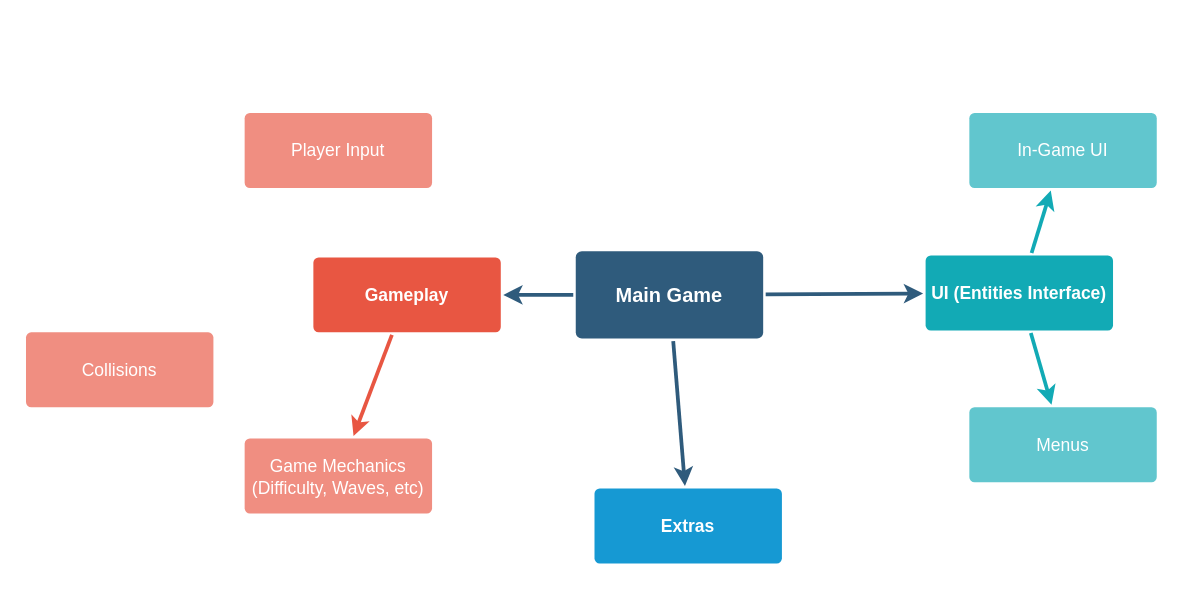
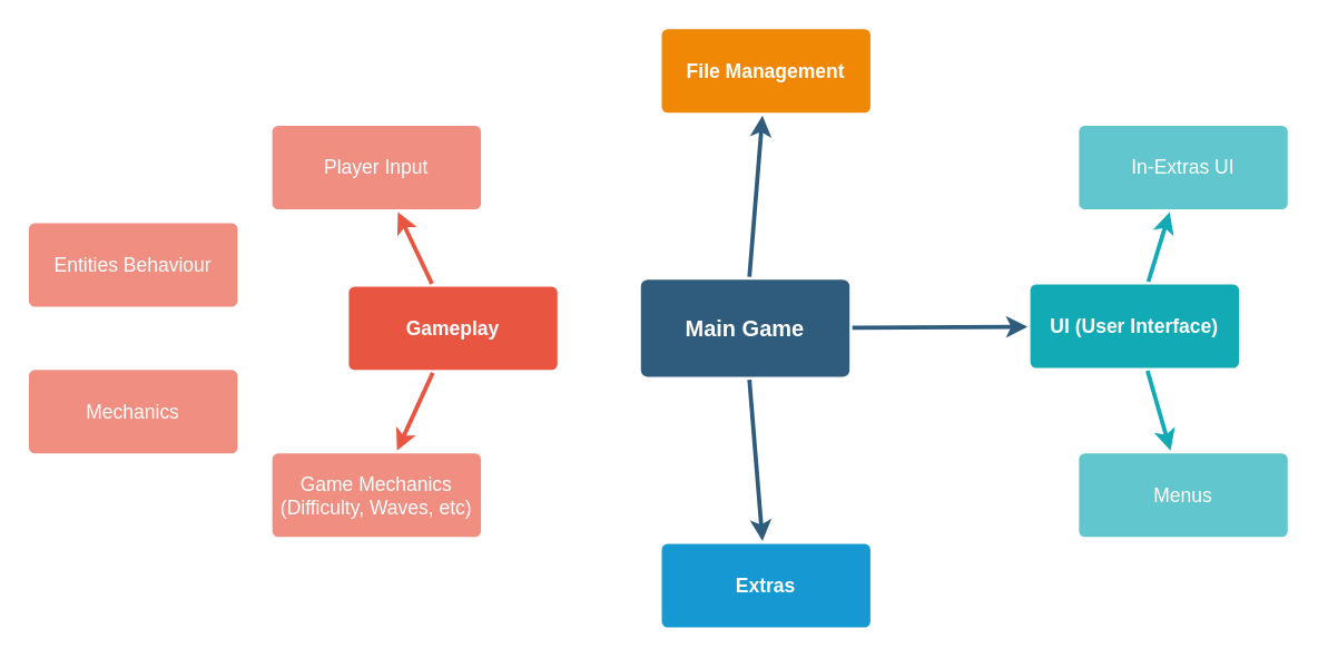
+ <mxCell id="13" value="File Management" style="rounded=1;whiteSpace=wrap;html=1;shadow=0;labelBackgroundColor=none;strokeColor=none;strokeWidth=3;fillColor=#F08705;fontFamily=Helvetica;fontSize=14;fontColor=#FFFFFF;align=center;spacing=5;fontStyle=1;arcSize=7;perimeterSpacing=2;" parent="1" vertex="1"><mxGeometry x="475" y="20.5" width="150" height="60" as="geometry" /></mxCell>
- <mxCell id="17" value="In-Game UI" style="rounded=1;whiteSpace=wrap;html=1;shadow=0;labelBackgroundColor=none;strokeColor=none;strokeWidth=3;fillColor=#61c6ce;fontFamily=Helvetica;fontSize=14;fontColor=#FFFFFF;align=center;spacing=5;fontStyle=0;arcSize=7;perimeterSpacing=2;" parent="1" vertex="1"><mxGeometry x="775" y="90" width="150" height="60" as="geometry" /></mxCell>
+ <mxCell id="17" value="In-Extras UI" style="rounded=1;whiteSpace=wrap;html=1;shadow=0;labelBackgroundColor=none;strokeColor=none;strokeWidth=3;fillColor=#61c6ce;fontFamily=Helvetica;fontSize=14;fontColor=#FFFFFF;align=center;spacing=5;fontStyle=0;arcSize=7;perimeterSpacing=2;" parent="1" vertex="1"><mxGeometry x="775" y="90" width="150" height="60" as="geometry" /></mxCell>
+ <mxCell id="2" value="" style="edgeStyle=none;rounded=0;jumpStyle=none;html=1;shadow=0;labelBackgroundColor=none;startArrow=none;startFill=0;endArrow=classic;endFill=1;jettySize=auto;orthogonalLoop=1;strokeColor=#2F5B7C;strokeWidth=3;fontFamily=Helvetica;fontSize=16;fontColor=#23445D;spacing=5;" parent="1" source="6" target="13" edge="1"><mxGeometry relative="1" as="geometry" /></mxCell>
+ <mxCell id="7" value="" style="edgeStyle=none;rounded=1;jumpStyle=none;html=1;shadow=0;labelBackgroundColor=none;startArrow=none;startFill=0;jettySize=auto;orthogonalLoop=1;strokeColor=#E85642;strokeWidth=3;fontFamily=Helvetica;fontSize=14;fontColor=#FFFFFF;spacing=5;fontStyle=1;fillColor=#b0e3e6;" parent="1" source="8" target="11" edge="1"><mxGeometry relative="1" as="geometry" /></mxCell>
+ <mxCell id="10" value="Entities Behaviour" style="rounded=1;whiteSpace=wrap;html=1;shadow=0;labelBackgroundColor=none;strokeColor=none;strokeWidth=3;fillColor=#f08e81;fontFamily=Helvetica;fontSize=14;fontColor=#FFFFFF;align=center;spacing=5;fontStyle=0;arcSize=7;perimeterSpacing=2;" parent="1" vertex="1"><mxGeometry x="20" y="160" width="150" height="60" as="geometry" /></mxCell>
- <mxCell id="14" value="UI (Entities Interface)" style="rounded=1;whiteSpace=wrap;html=1;shadow=0;labelBackgroundColor=none;strokeColor=none;strokeWidth=3;fillColor=#12aab5;fontFamily=Helvetica;fontSize=14;fontColor=#FFFFFF;align=center;spacing=5;fontStyle=1;arcSize=7;perimeterSpacing=2;" parent="1" vertex="1"><mxGeometry x="740" y="204" width="150" height="60" as="geometry" /></mxCell>
+ <mxCell id="14" value="UI (User Interface)" style="rounded=1;whiteSpace=wrap;html=1;shadow=0;labelBackgroundColor=none;strokeColor=none;strokeWidth=3;fillColor=#12aab5;fontFamily=Helvetica;fontSize=14;fontColor=#FFFFFF;align=center;spacing=5;fontStyle=1;arcSize=7;perimeterSpacing=2;" parent="1" vertex="1"><mxGeometry x="740" y="204" width="150" height="60" as="geometry" /></mxCell>
- <mxCell id="5" value="" style="edgeStyle=none;rounded=0;jumpStyle=none;html=1;shadow=0;labelBackgroundColor=none;startArrow=none;startFill=0;endArrow=classic;endFill=1;jettySize=auto;orthogonalLoop=1;strokeColor=#2F5B7C;strokeWidth=3;fontFamily=Helvetica;fontSize=16;fontColor=#23445D;spacing=5;" parent="1" source="6" target="8" edge="1"><mxGeometry relative="1" as="geometry" /></mxCell>
- <mxCell id="9" value="Collisions" style="rounded=1;whiteSpace=wrap;html=1;shadow=0;labelBackgroundColor=none;strokeColor=none;strokeWidth=3;fillColor=#f08e81;fontFamily=Helvetica;fontSize=14;fontColor=#FFFFFF;align=center;spacing=5;fontStyle=0;arcSize=7;perimeterSpacing=2;" parent="1" vertex="1"><mxGeometry x="20" y="265.5" width="150" height="60" as="geometry" /></mxCell>
+ <mxCell id="9" value="Mechanics" style="rounded=1;whiteSpace=wrap;html=1;shadow=0;labelBackgroundColor=none;strokeColor=none;strokeWidth=3;fillColor=#f08e81;fontFamily=Helvetica;fontSize=14;fontColor=#FFFFFF;align=center;spacing=5;fontStyle=0;arcSize=7;perimeterSpacing=2;" parent="1" vertex="1"><mxGeometry x="20" y="265.5" width="150" height="60" as="geometry" /></mxCell>
- <mxCell id="20" value="Game Mechanics&lt;br&gt;(Difficulty, Waves, etc)" style="rounded=1;whiteSpace=wrap;html=1;shadow=0;labelBackgroundColor=none;strokeColor=none;strokeWidth=3;fillColor=#f08e81;fontFamily=Helvetica;fontSize=14;fontColor=#FFFFFF;align=center;spacing=5;fontStyle=0;arcSize=7;perimeterSpacing=2;" parent="1" vertex="1"><mxGeometry x="195" y="350.5" width="150" height="60" as="geometry" /></mxCell>
+ <mxCell id="20" value="Game Mechanics&lt;br&gt;(Difficulty, Waves, etc)" style="rounded=1;whiteSpace=wrap;html=1;shadow=0;labelBackgroundColor=none;strokeColor=none;strokeWidth=3;fillColor=#f08e81;fontFamily=Helvetica;fontSize=14;fontColor=#FFFFFF;align=center;spacing=5;fontStyle=0;arcSize=7;perimeterSpacing=2;" parent="1" vertex="1"><mxGeometry x="195" y="325.5" width="150" height="60" as="geometry" /></mxCell>
